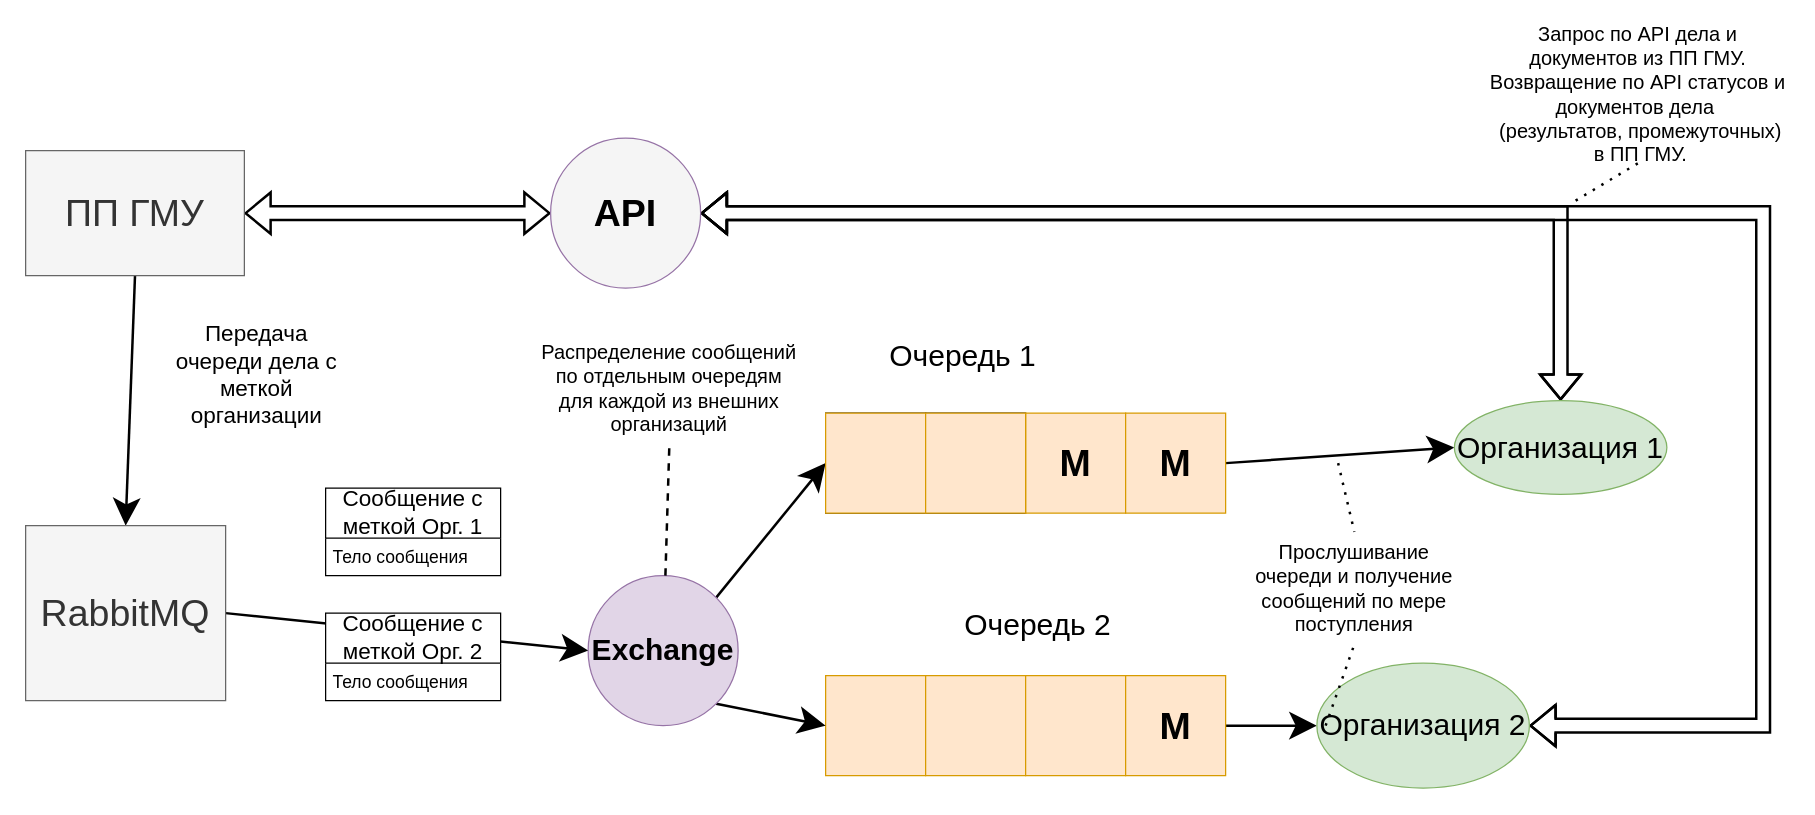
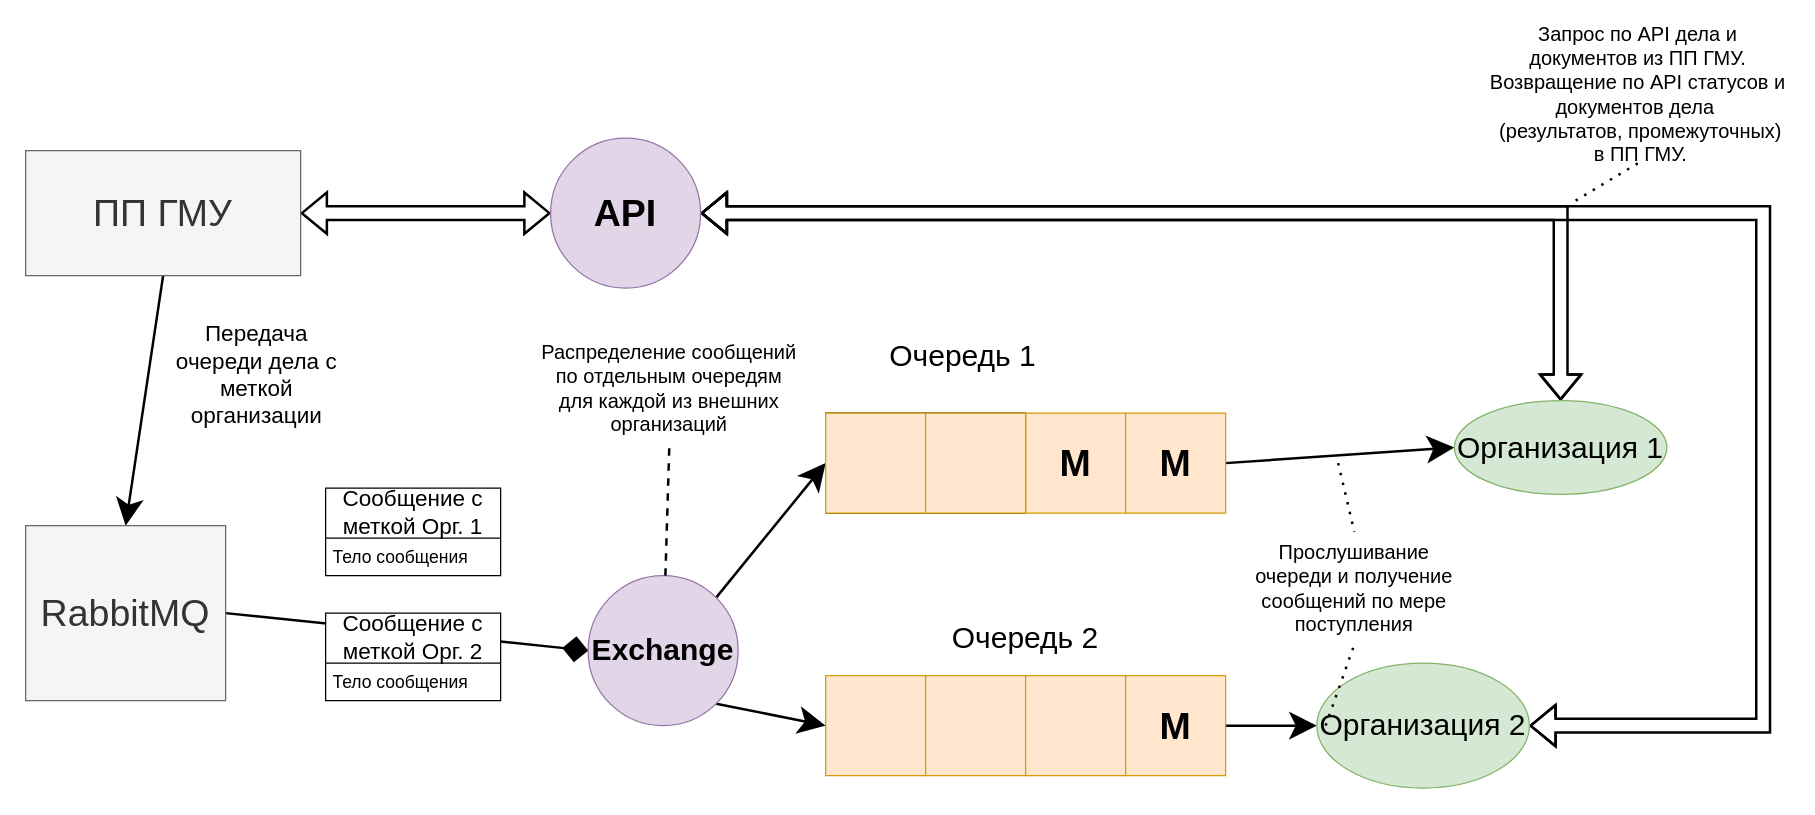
- <mxCell id="19" value="&lt;font style=&quot;font-size: 30px&quot;&gt;ПП ГМУ&lt;/font&gt;" style="rounded=0;whiteSpace=wrap;html=1;fillColor=#f5f5f5;strokeColor=#666666;fontColor=#333333;" parent="1" vertex="1"><mxGeometry x="20" y="120" width="175" height="100" as="geometry" /></mxCell>
+ <mxCell id="19" value="&lt;font style=&quot;font-size: 30px&quot;&gt;ПП ГМУ&lt;/font&gt;" style="rounded=0;whiteSpace=wrap;html=1;fillColor=#f5f5f5;strokeColor=#666666;fontColor=#333333;" parent="1" vertex="1"><mxGeometry x="20" y="120" width="220" height="100" as="geometry" /></mxCell>
- <mxCell id="26" value="&lt;span style=&quot;font-size: 30px&quot;&gt;&lt;b&gt;API&lt;/b&gt;&lt;/span&gt;" style="ellipse;whiteSpace=wrap;html=1;aspect=fixed;fillColor=#f5f5f5;strokeColor=#9673a6;" parent="1" vertex="1"><mxGeometry x="440" y="110" width="120" height="120" as="geometry" /></mxCell>
+ <mxCell id="26" value="&lt;span style=&quot;font-size: 30px&quot;&gt;&lt;b&gt;API&lt;/b&gt;&lt;/span&gt;" style="ellipse;whiteSpace=wrap;html=1;aspect=fixed;fillColor=#e1d5e7;strokeColor=#9673a6;" parent="1" vertex="1"><mxGeometry x="440" y="110" width="120" height="120" as="geometry" /></mxCell>
- <mxCell id="28" value="&lt;span style=&quot;font-size: 24px&quot;&gt;Очередь 2&lt;/span&gt;" style="text;html=1;strokeColor=none;fillColor=none;align=center;verticalAlign=middle;whiteSpace=wrap;rounded=0;" parent="1" vertex="1"><mxGeometry x="770" y="490" width="120" height="20" as="geometry" /></mxCell>
+ <mxCell id="28" value="&lt;span style=&quot;font-size: 24px&quot;&gt;Очередь 2&lt;/span&gt;" style="text;html=1;strokeColor=none;fillColor=none;align=center;verticalAlign=middle;whiteSpace=wrap;rounded=0;" parent="1" vertex="1"><mxGeometry x="760" y="500" width="120" height="20" as="geometry" /></mxCell>
- <mxCell id="22" style="edgeStyle=none;rounded=0;jumpStyle=none;orthogonalLoop=1;jettySize=auto;html=1;exitX=1;exitY=0.5;exitDx=0;exitDy=0;entryX=0;entryY=0.5;entryDx=0;entryDy=0;strokeColor=#000000;strokeWidth=2;endSize=16;" parent="1" source="23" target="14" edge="1"><mxGeometry relative="1" as="geometry" /></mxCell>
+ <mxCell id="22" style="edgeStyle=none;rounded=0;jumpStyle=none;orthogonalLoop=1;jettySize=auto;html=1;exitX=1;exitY=0.5;exitDx=0;exitDy=0;entryX=0;entryY=0.5;entryDx=0;entryDy=0;strokeColor=#000000;strokeWidth=2;endSize=16;endArrow=diamond;" parent="1" source="23" target="14" edge="1"><mxGeometry relative="1" as="geometry" /></mxCell>
